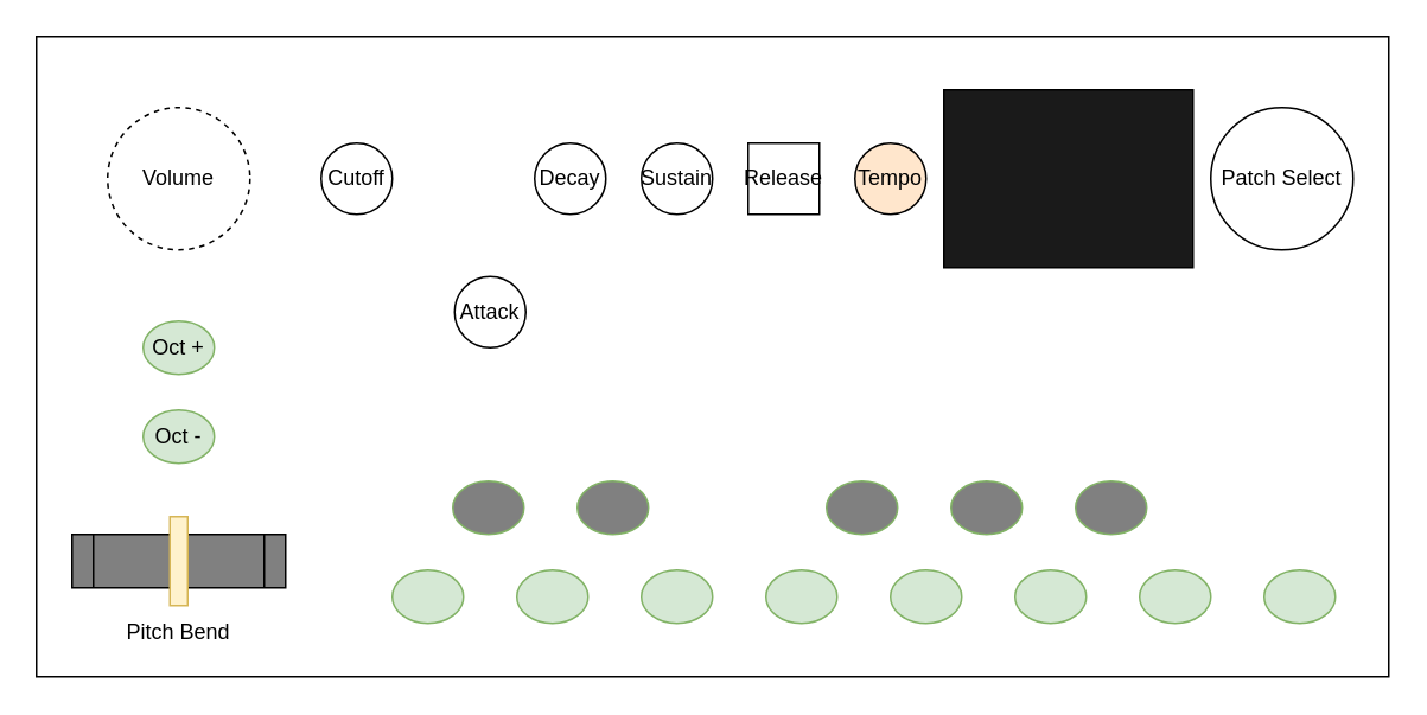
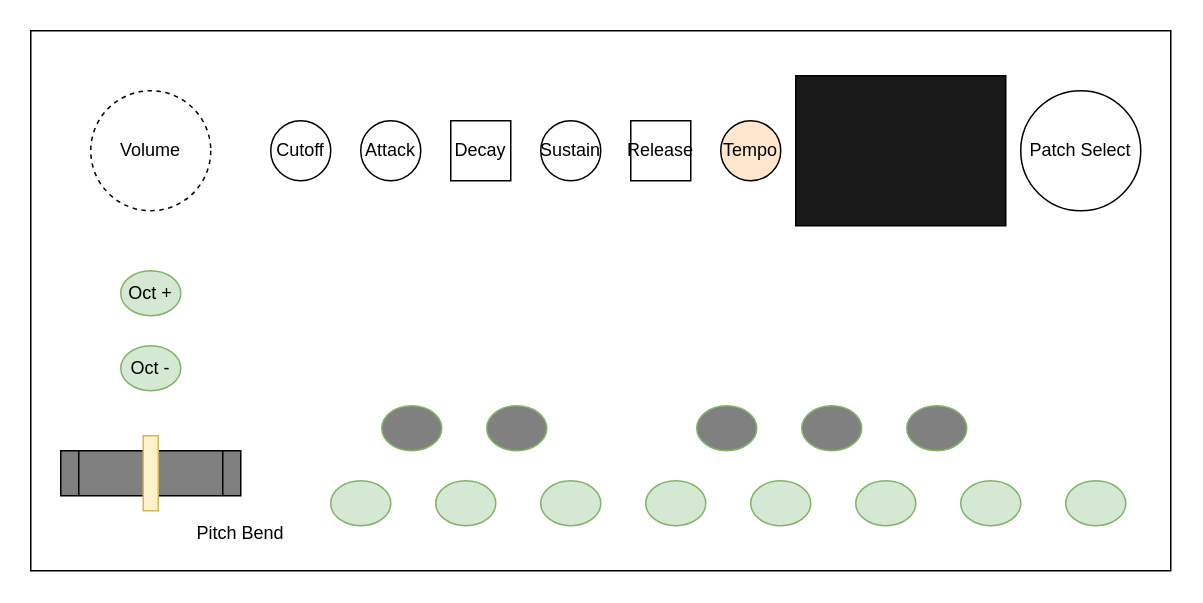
- <mxCell id="7" value="Decay" style="ellipse;whiteSpace=wrap;html=1;aspect=fixed;" parent="1" vertex="1"><mxGeometry x="300" y="80" width="40" height="40" as="geometry" /></mxCell>
+ <mxCell id="7" value="Decay" style="whiteSpace=wrap;html=1;aspect=fixed;rounded=0;" parent="1" vertex="1"><mxGeometry x="300" y="80" width="40" height="40" as="geometry" /></mxCell>
- <mxCell id="5" value="Attack" style="ellipse;whiteSpace=wrap;html=1;aspect=fixed;" parent="1" vertex="1"><mxGeometry x="255" y="155" width="40" height="40" as="geometry" /></mxCell>
+ <mxCell id="5" value="Attack" style="ellipse;whiteSpace=wrap;html=1;aspect=fixed;" parent="1" vertex="1"><mxGeometry x="240" y="80" width="40" height="40" as="geometry" /></mxCell>
- <mxCell id="29" value="Pitch Bend" style="text;html=1;strokeColor=none;fillColor=none;align=center;verticalAlign=middle;whiteSpace=wrap;rounded=0;" parent="1" vertex="1"><mxGeometry x="60" y="340" width="80" height="30" as="geometry" /></mxCell>
+ <mxCell id="29" value="Pitch Bend" style="text;html=1;strokeColor=none;fillColor=none;align=center;verticalAlign=middle;whiteSpace=wrap;rounded=0;" parent="1" vertex="1"><mxGeometry x="120" y="340" width="80" height="30" as="geometry" /></mxCell>
